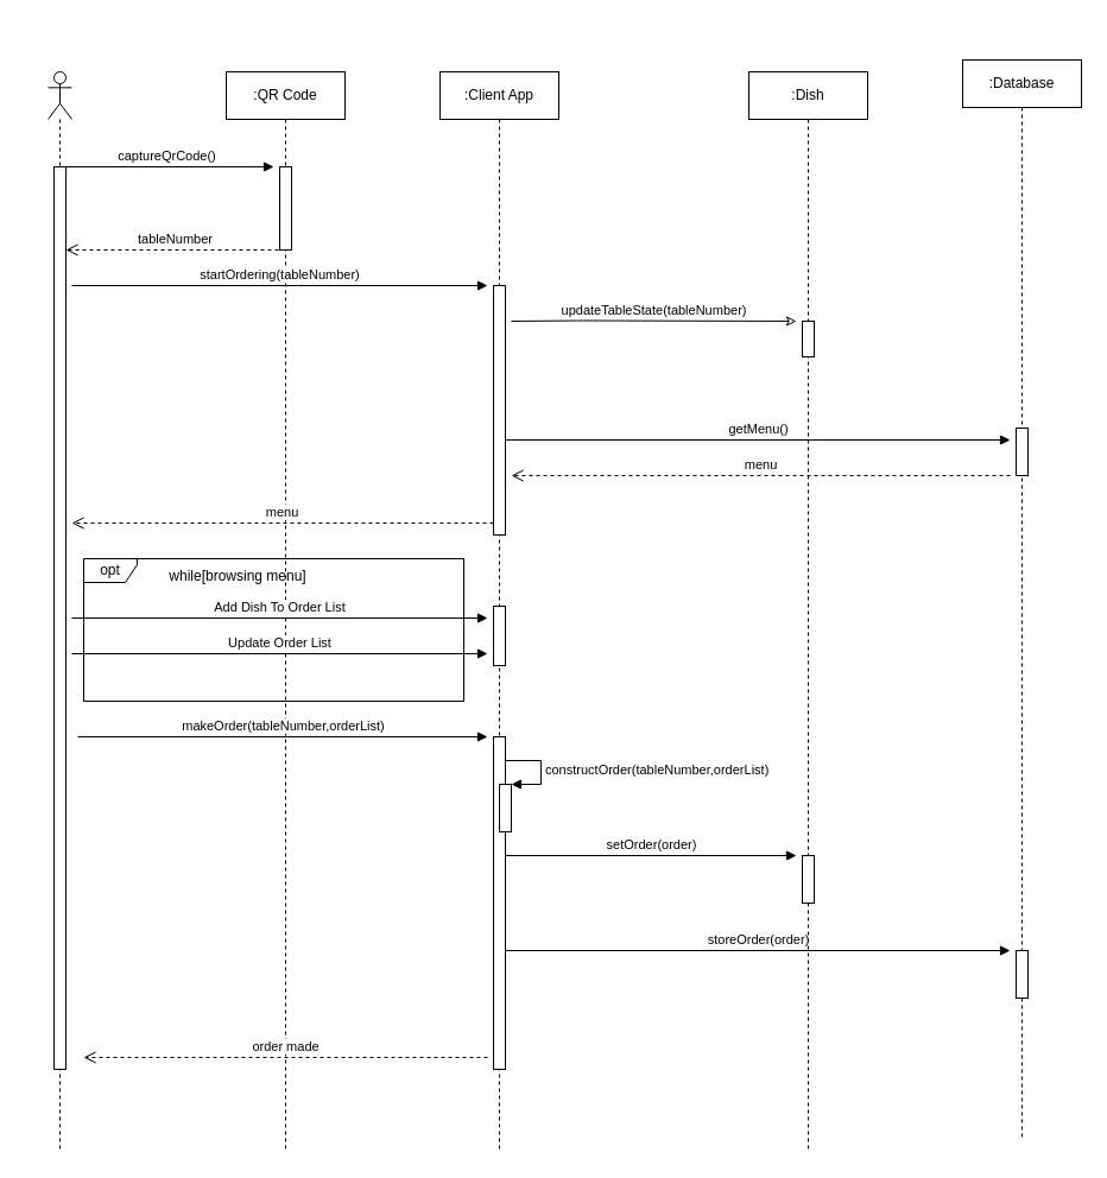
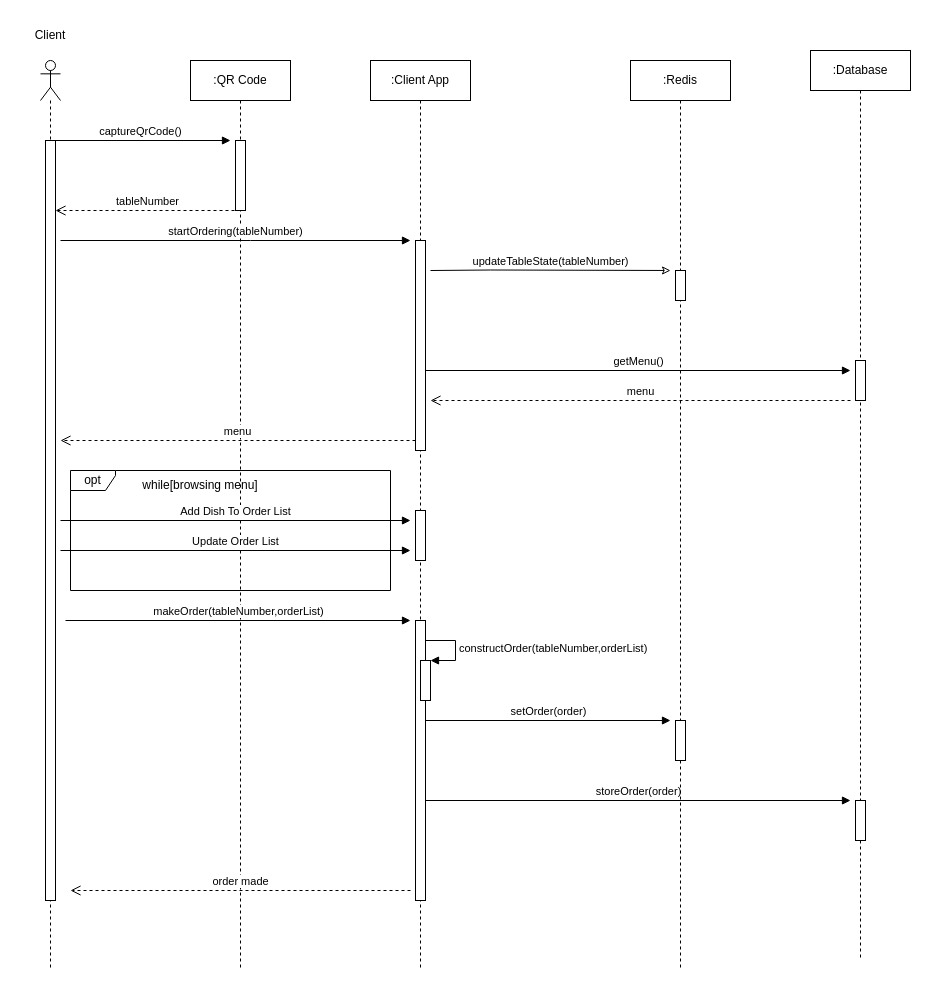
+ <mxCell id="5" value="Client" style="text;html=1;strokeColor=none;fillColor=none;align=center;verticalAlign=middle;whiteSpace=wrap;rounded=0;" parent="1" vertex="1"><mxGeometry x="20" y="20" width="60" height="30" as="geometry" /></mxCell>
- <mxCell id="18" value=":Dish" style="shape=umlLifeline;perimeter=lifelinePerimeter;whiteSpace=wrap;html=1;container=1;collapsible=0;recursiveResize=0;outlineConnect=0;" parent="1" vertex="1"><mxGeometry x="630" y="60" width="100" height="910" as="geometry" /></mxCell>
+ <mxCell id="18" value=":Redis" style="shape=umlLifeline;perimeter=lifelinePerimeter;whiteSpace=wrap;html=1;container=1;collapsible=0;recursiveResize=0;outlineConnect=0;" parent="1" vertex="1"><mxGeometry x="630" y="60" width="100" height="910" as="geometry" /></mxCell>
